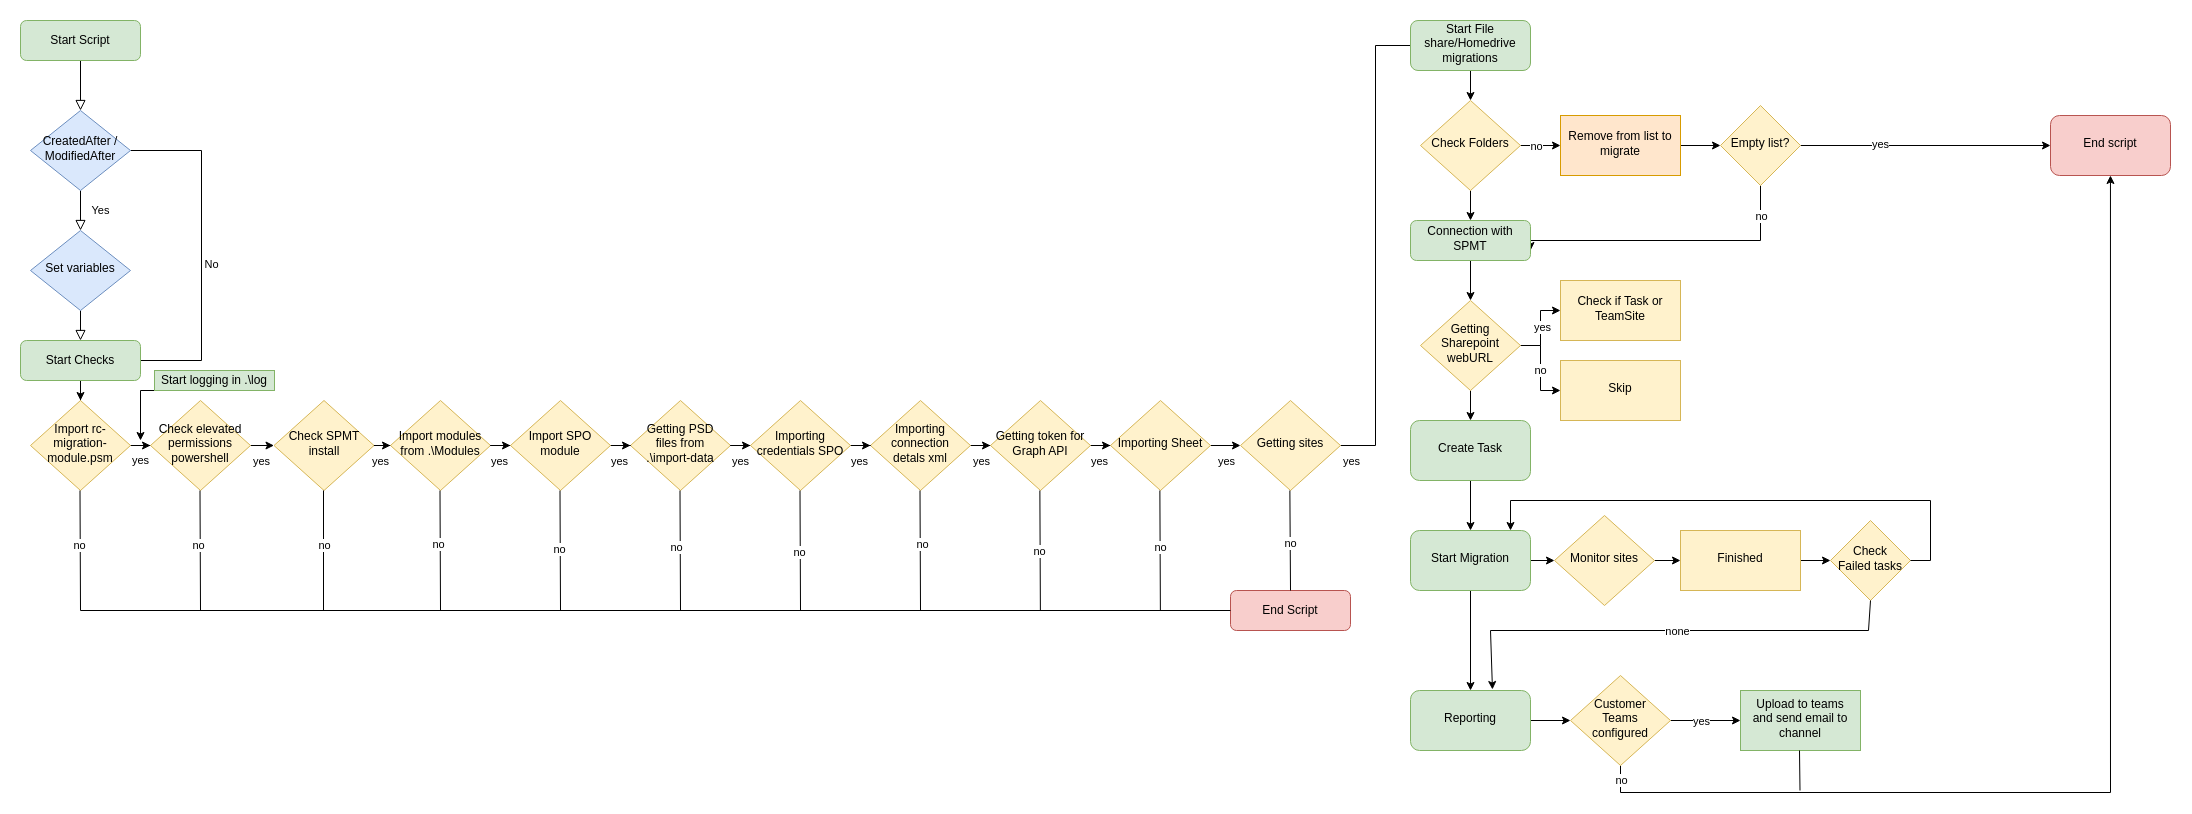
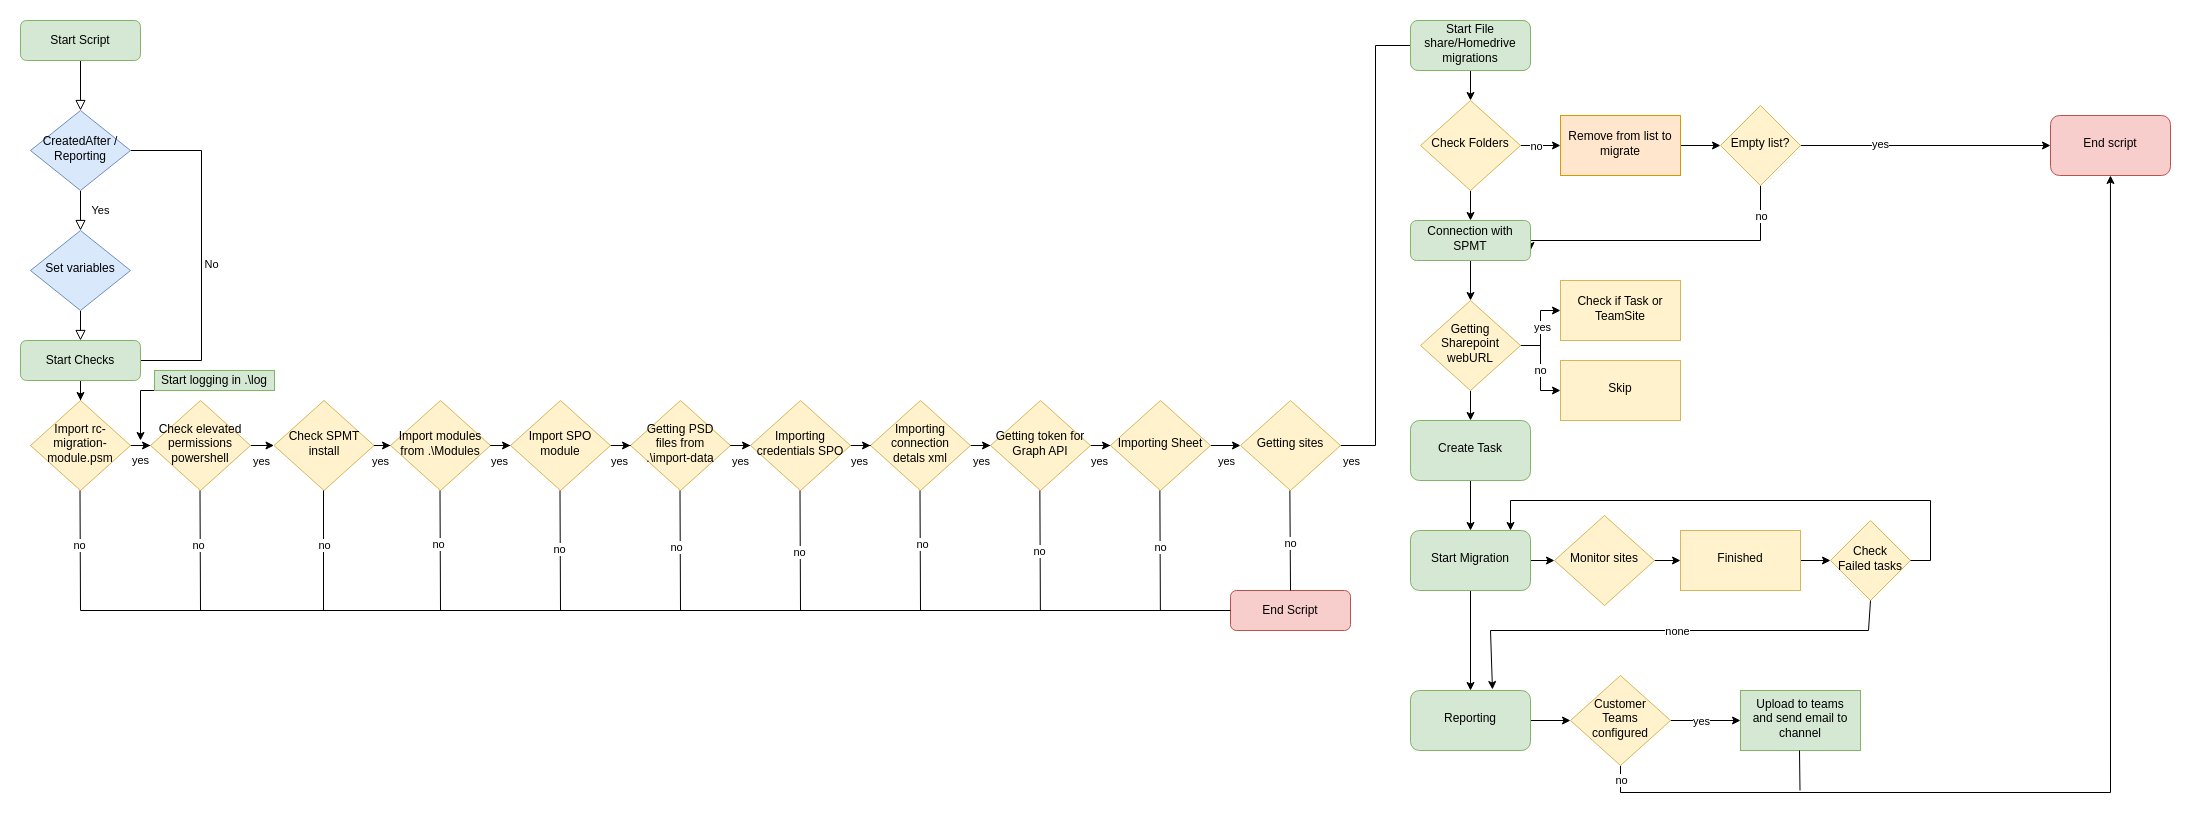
- <mxCell id="6" value="CreatedAfter / ModifiedAfter" style="rhombus;whiteSpace=wrap;html=1;shadow=0;fontFamily=Helvetica;fontSize=12;align=center;strokeWidth=1;spacing=6;spacingTop=-4;fillColor=#dae8fc;strokeColor=#6c8ebf;" vertex="1" parent="1"><mxGeometry x="30" y="110" width="100" height="80" as="geometry" /></mxCell>
+ <mxCell id="6" value="CreatedAfter / Reporting" style="rhombus;whiteSpace=wrap;html=1;shadow=0;fontFamily=Helvetica;fontSize=12;align=center;strokeWidth=1;spacing=6;spacingTop=-4;fillColor=#dae8fc;strokeColor=#6c8ebf;" vertex="1" parent="1"><mxGeometry x="30" y="110" width="100" height="80" as="geometry" /></mxCell>
